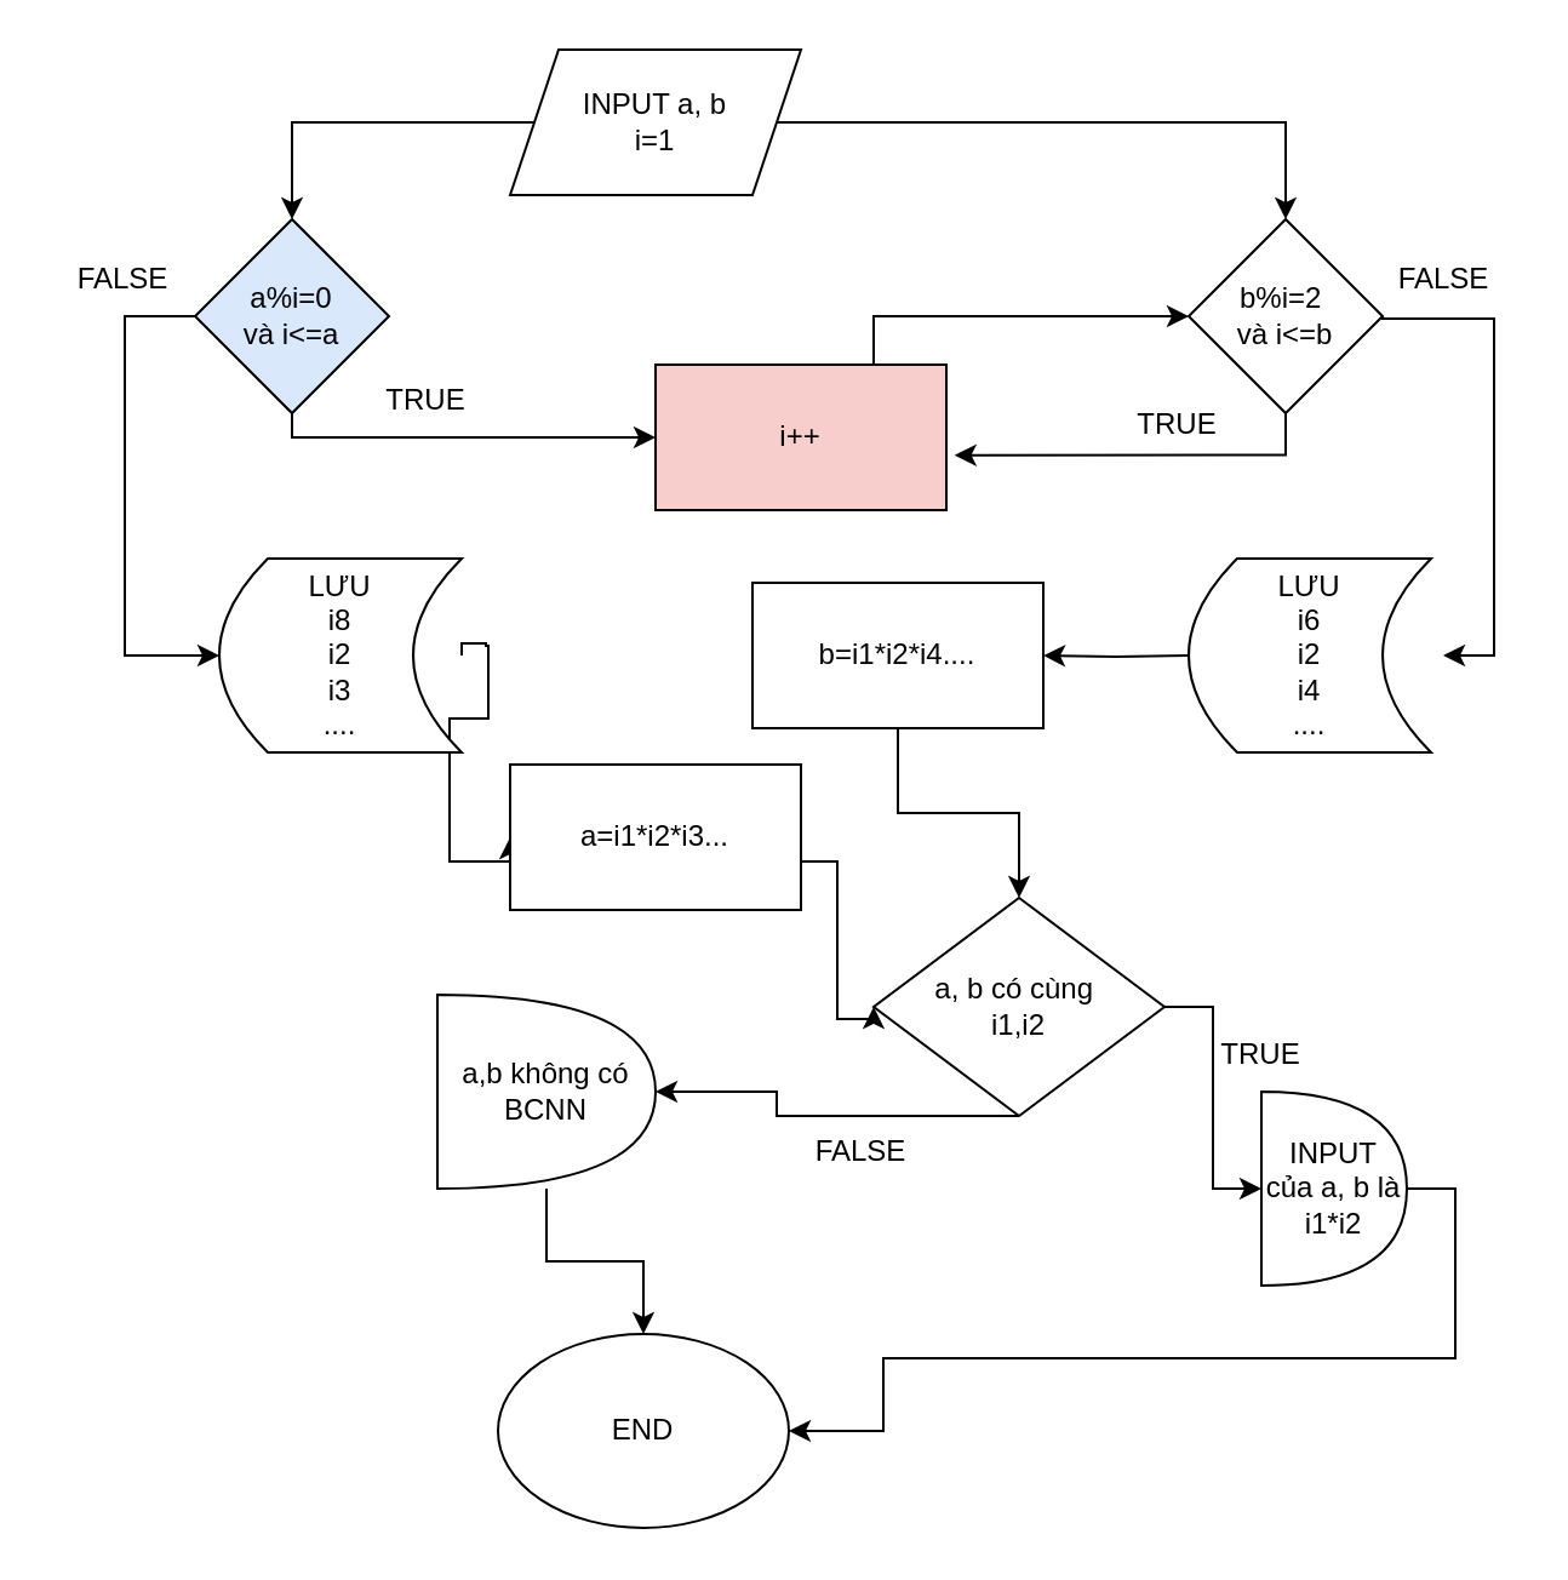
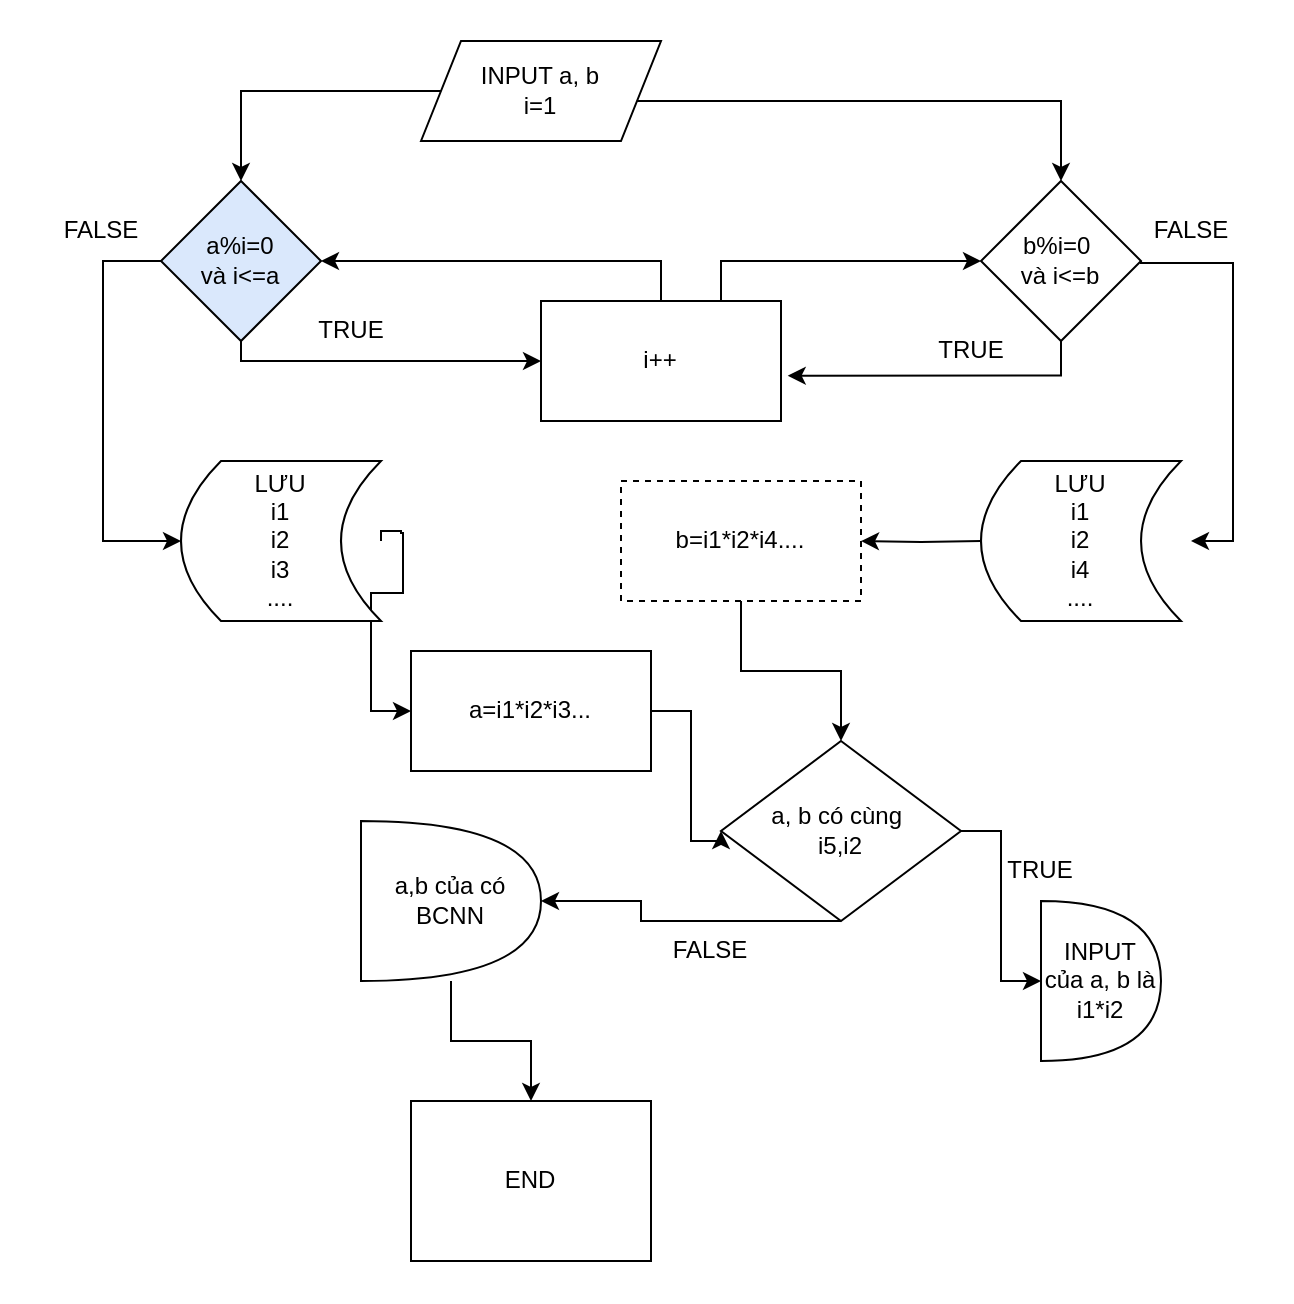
- <mxCell id="4" value="INPUT a, b&lt;div&gt;i=1&lt;/div&gt;" style="shape=parallelogram;perimeter=parallelogramPerimeter;whiteSpace=wrap;html=1;fixedSize=1;" vertex="1" parent="1"><mxGeometry x="210" y="20" width="120" height="60" as="geometry" /></mxCell>
+ <mxCell id="4" value="INPUT a, b&lt;div&gt;i=1&lt;/div&gt;" style="shape=parallelogram;perimeter=parallelogramPerimeter;whiteSpace=wrap;html=1;fixedSize=1;" vertex="1" parent="1"><mxGeometry x="210" y="20" width="120" height="50" as="geometry" /></mxCell>
+ <mxCell id="8" style="edgeStyle=orthogonalEdgeStyle;rounded=0;orthogonalLoop=1;jettySize=auto;html=1;entryX=1;entryY=0.5;entryDx=0;entryDy=0;" edge="1" parent="1" source="10" target="7"><mxGeometry relative="1" as="geometry"><mxPoint x="270" y="90" as="targetPoint" /><Array as="points"><mxPoint x="330" y="130" /></Array></mxGeometry></mxCell>
- <mxCell id="13" value="b%i=2&amp;nbsp;&lt;div&gt;và i&amp;lt;=b&lt;/div&gt;" style="rhombus;whiteSpace=wrap;html=1;" vertex="1" parent="1"><mxGeometry x="490" y="90" width="80" height="80" as="geometry" /></mxCell>
+ <mxCell id="13" value="b%i=0&amp;nbsp;&lt;div&gt;và i&amp;lt;=b&lt;/div&gt;" style="rhombus;whiteSpace=wrap;html=1;" vertex="1" parent="1"><mxGeometry x="490" y="90" width="80" height="80" as="geometry" /></mxCell>
- <mxCell id="10" value="i++" style="rounded=0;whiteSpace=wrap;html=1;fillColor=#f8cecc;" vertex="1" parent="1"><mxGeometry x="270" y="150" width="120" height="60" as="geometry" /></mxCell>
+ <mxCell id="10" value="i++" style="rounded=0;whiteSpace=wrap;html=1;" vertex="1" parent="1"><mxGeometry x="270" y="150" width="120" height="60" as="geometry" /></mxCell>
- <mxCell id="34" value="LƯU&lt;div&gt;i8&lt;/div&gt;&lt;div&gt;i2&lt;/div&gt;&lt;div&gt;i3&lt;/div&gt;&lt;div&gt;....&lt;/div&gt;" style="shape=dataStorage;whiteSpace=wrap;html=1;fixedSize=1;" vertex="1" parent="1"><mxGeometry x="90" y="230" width="100" height="80" as="geometry" /></mxCell>
+ <mxCell id="34" value="LƯU&lt;div&gt;i1&lt;/div&gt;&lt;div&gt;i2&lt;/div&gt;&lt;div&gt;i3&lt;/div&gt;&lt;div&gt;....&lt;/div&gt;" style="shape=dataStorage;whiteSpace=wrap;html=1;fixedSize=1;" vertex="1" parent="1"><mxGeometry x="90" y="230" width="100" height="80" as="geometry" /></mxCell>
- <mxCell id="23" value="b=i1*i2*i4...." style="rounded=0;whiteSpace=wrap;html=1;" vertex="1" parent="1"><mxGeometry x="310" y="240" width="120" height="60" as="geometry" /></mxCell>
+ <mxCell id="23" value="b=i1*i2*i4...." style="rounded=0;whiteSpace=wrap;html=1;dashed=1;" vertex="1" parent="1"><mxGeometry x="310" y="240" width="120" height="60" as="geometry" /></mxCell>
- <mxCell id="35" value="LƯU&lt;div&gt;i6&lt;/div&gt;&lt;div&gt;i2&lt;/div&gt;&lt;div&gt;i4&lt;/div&gt;&lt;div&gt;....&lt;/div&gt;" style="shape=dataStorage;whiteSpace=wrap;html=1;fixedSize=1;" vertex="1" parent="1"><mxGeometry x="490" y="230" width="100" height="80" as="geometry" /></mxCell>
+ <mxCell id="35" value="LƯU&lt;div&gt;i1&lt;/div&gt;&lt;div&gt;i2&lt;/div&gt;&lt;div&gt;i4&lt;/div&gt;&lt;div&gt;....&lt;/div&gt;" style="shape=dataStorage;whiteSpace=wrap;html=1;fixedSize=1;" vertex="1" parent="1"><mxGeometry x="490" y="230" width="100" height="80" as="geometry" /></mxCell>
- <mxCell id="16" value="a=i1*i2*i3..." style="rounded=0;whiteSpace=wrap;html=1;" vertex="1" parent="1"><mxGeometry x="210" y="315" width="120" height="60" as="geometry" /></mxCell>
+ <mxCell id="16" value="a=i1*i2*i3..." style="rounded=0;whiteSpace=wrap;html=1;" vertex="1" parent="1"><mxGeometry x="205" y="325" width="120" height="60" as="geometry" /></mxCell>
- <mxCell id="26" value="a, b có cùng&amp;nbsp;&lt;div&gt;i1,i2&lt;/div&gt;" style="rhombus;whiteSpace=wrap;html=1;" vertex="1" parent="1"><mxGeometry x="360" y="370" width="120" height="90" as="geometry" /></mxCell>
+ <mxCell id="26" value="a, b có cùng&amp;nbsp;&lt;div&gt;i5,i2&lt;/div&gt;" style="rhombus;whiteSpace=wrap;html=1;" vertex="1" parent="1"><mxGeometry x="360" y="370" width="120" height="90" as="geometry" /></mxCell>
- <mxCell id="32" value="a,b không có BCNN" style="shape=or;whiteSpace=wrap;html=1;" vertex="1" parent="1"><mxGeometry x="180" y="410" width="90" height="80" as="geometry" /></mxCell>
+ <mxCell id="32" value="a,b của có BCNN" style="shape=or;whiteSpace=wrap;html=1;" vertex="1" parent="1"><mxGeometry x="180" y="410" width="90" height="80" as="geometry" /></mxCell>
- <mxCell id="27" style="edgeStyle=orthogonalEdgeStyle;rounded=0;orthogonalLoop=1;jettySize=auto;html=1;exitX=1;exitY=0.5;exitDx=0;exitDy=0;exitPerimeter=0;entryX=1;entryY=0.5;entryDx=0;entryDy=0;" edge="1" parent="1" source="28" target="30"><mxGeometry relative="1" as="geometry"><mxPoint x="370" y="560" as="targetPoint" /><Array as="points"><mxPoint x="600" y="490" /><mxPoint x="600" y="560" /><mxPoint x="364" y="560" /></Array></mxGeometry></mxCell>
- <mxCell id="30" value="END" style="ellipse;whiteSpace=wrap;html=1;" vertex="1" parent="1"><mxGeometry x="205" y="550" width="120" height="80" as="geometry" /></mxCell>
+ <mxCell id="30" value="END" style="whiteSpace=wrap;html=1;rounded=0;" vertex="1" parent="1"><mxGeometry x="205" y="550" width="120" height="80" as="geometry" /></mxCell>
